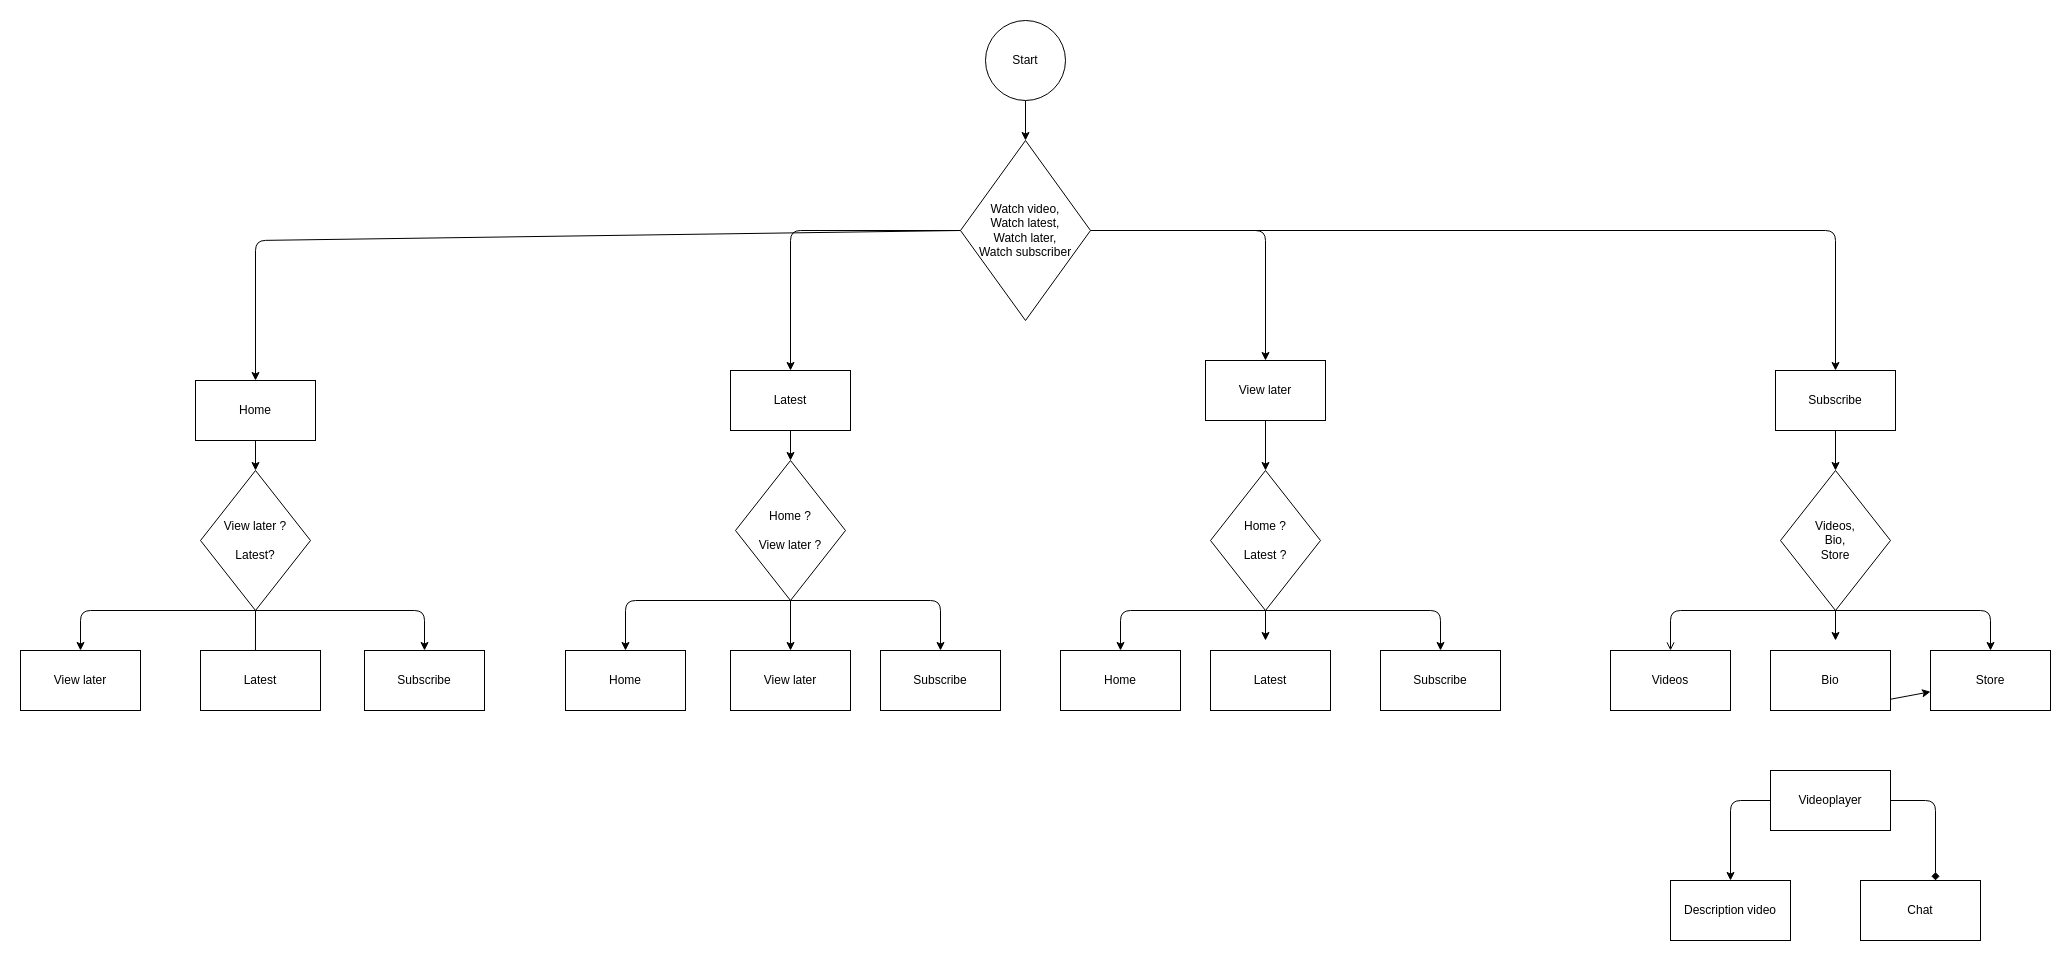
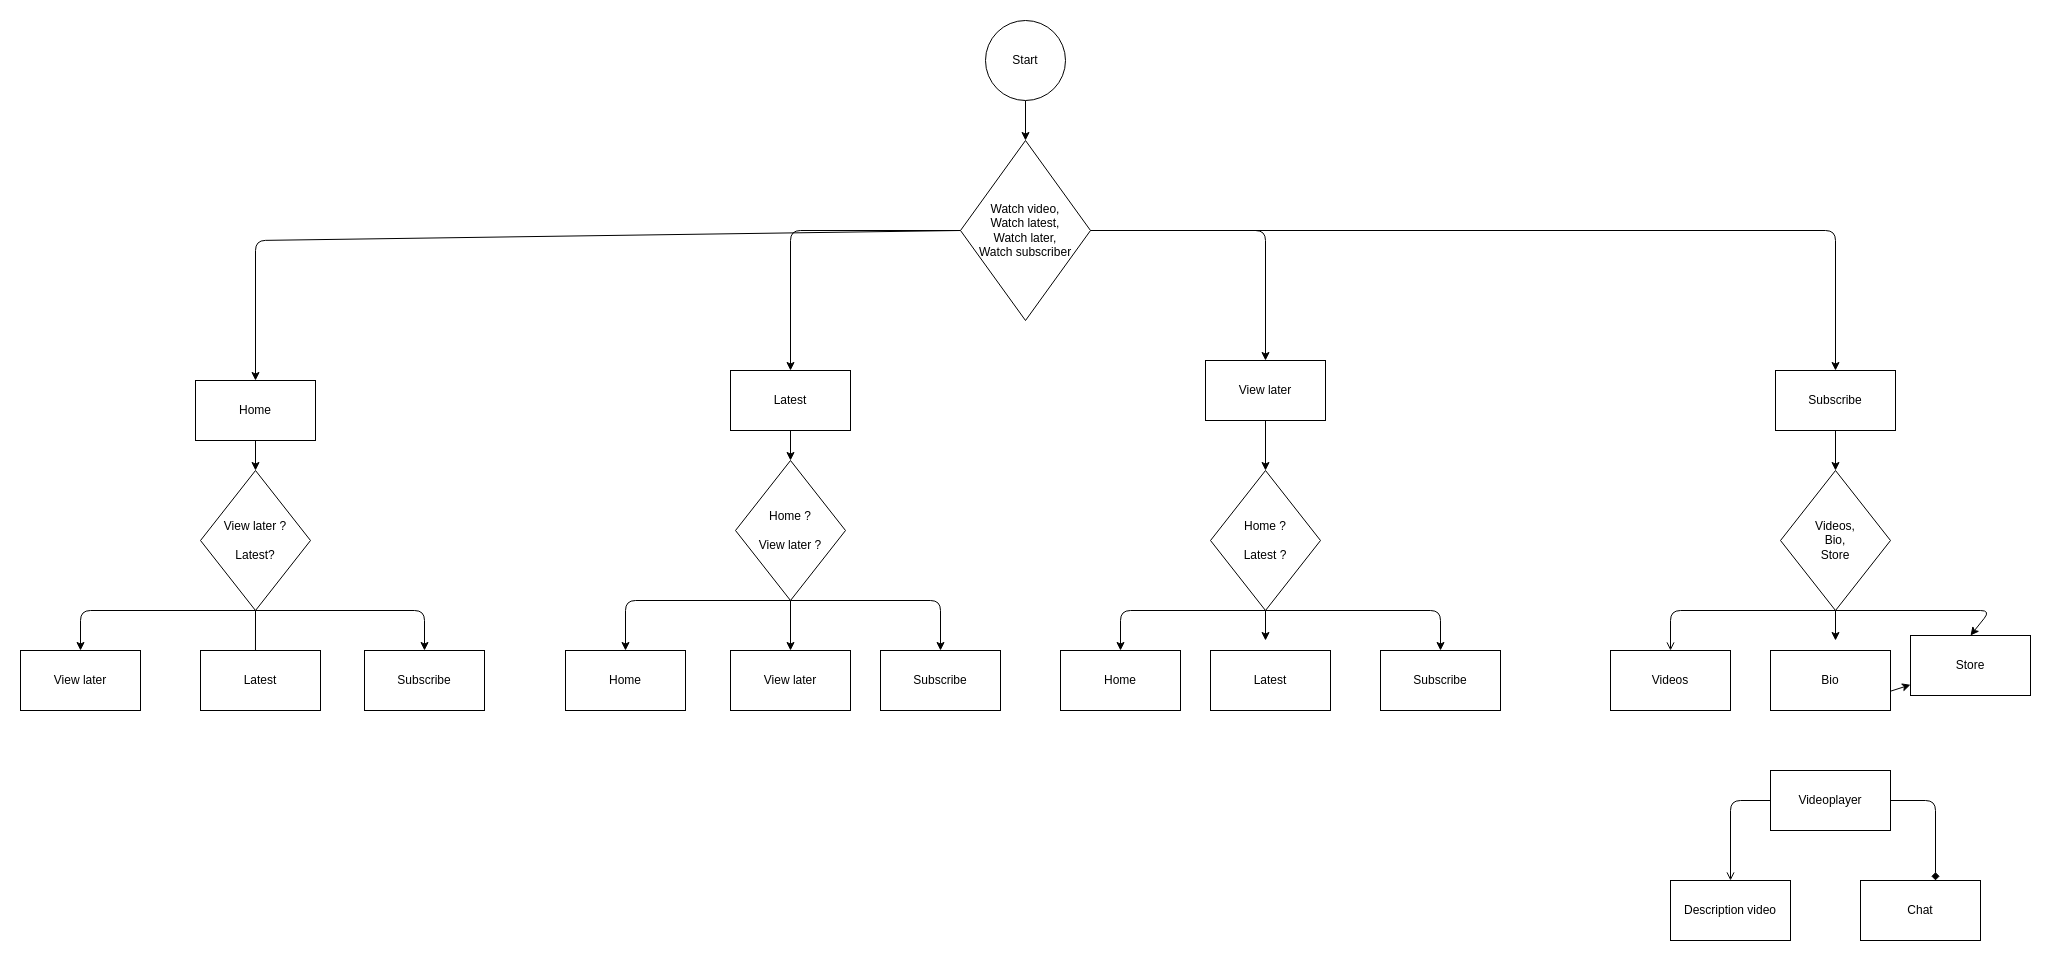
- <mxCell id="45" value="Store" style="rounded=0;whiteSpace=wrap;html=1;" vertex="1" parent="1"><mxGeometry x="1930" y="650" width="120" height="60" as="geometry" /></mxCell>
+ <mxCell id="45" value="Store" style="rounded=0;whiteSpace=wrap;html=1;" vertex="1" parent="1"><mxGeometry x="1910" y="635" width="120" height="60" as="geometry" /></mxCell>
- <mxCell id="46" style="edgeStyle=none;html=1;exitX=0;exitY=0.5;exitDx=0;exitDy=0;entryX=0.5;entryY=0;entryDx=0;entryDy=0;" edge="1" parent="1" source="48" target="49"><mxGeometry relative="1" as="geometry"><Array as="points"><mxPoint x="1730" y="800" /></Array></mxGeometry></mxCell>
+ <mxCell id="46" style="edgeStyle=none;html=1;exitX=0;exitY=0.5;exitDx=0;exitDy=0;entryX=0.5;entryY=0;entryDx=0;entryDy=0;endArrow=open;" edge="1" parent="1" source="48" target="49"><mxGeometry relative="1" as="geometry"><Array as="points"><mxPoint x="1730" y="800" /></Array></mxGeometry></mxCell>
